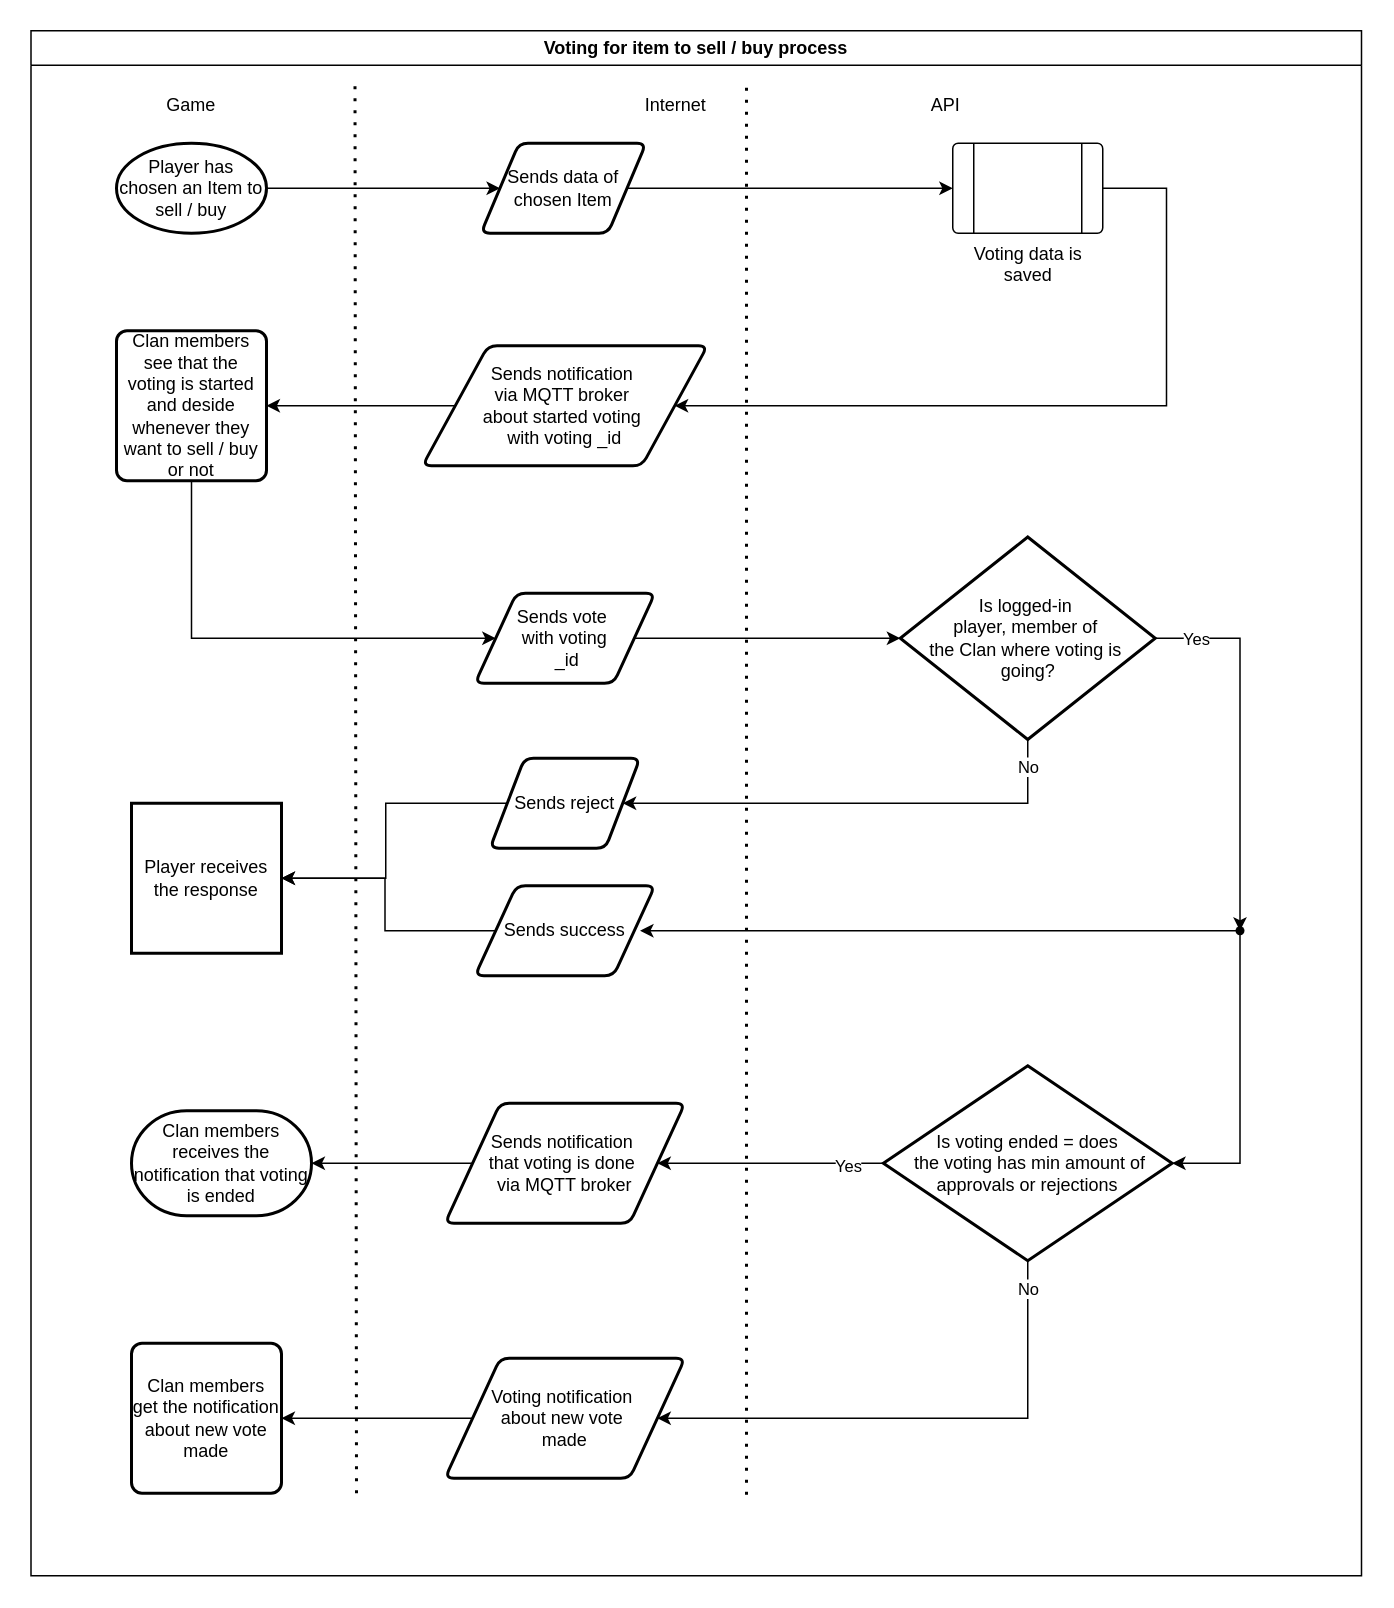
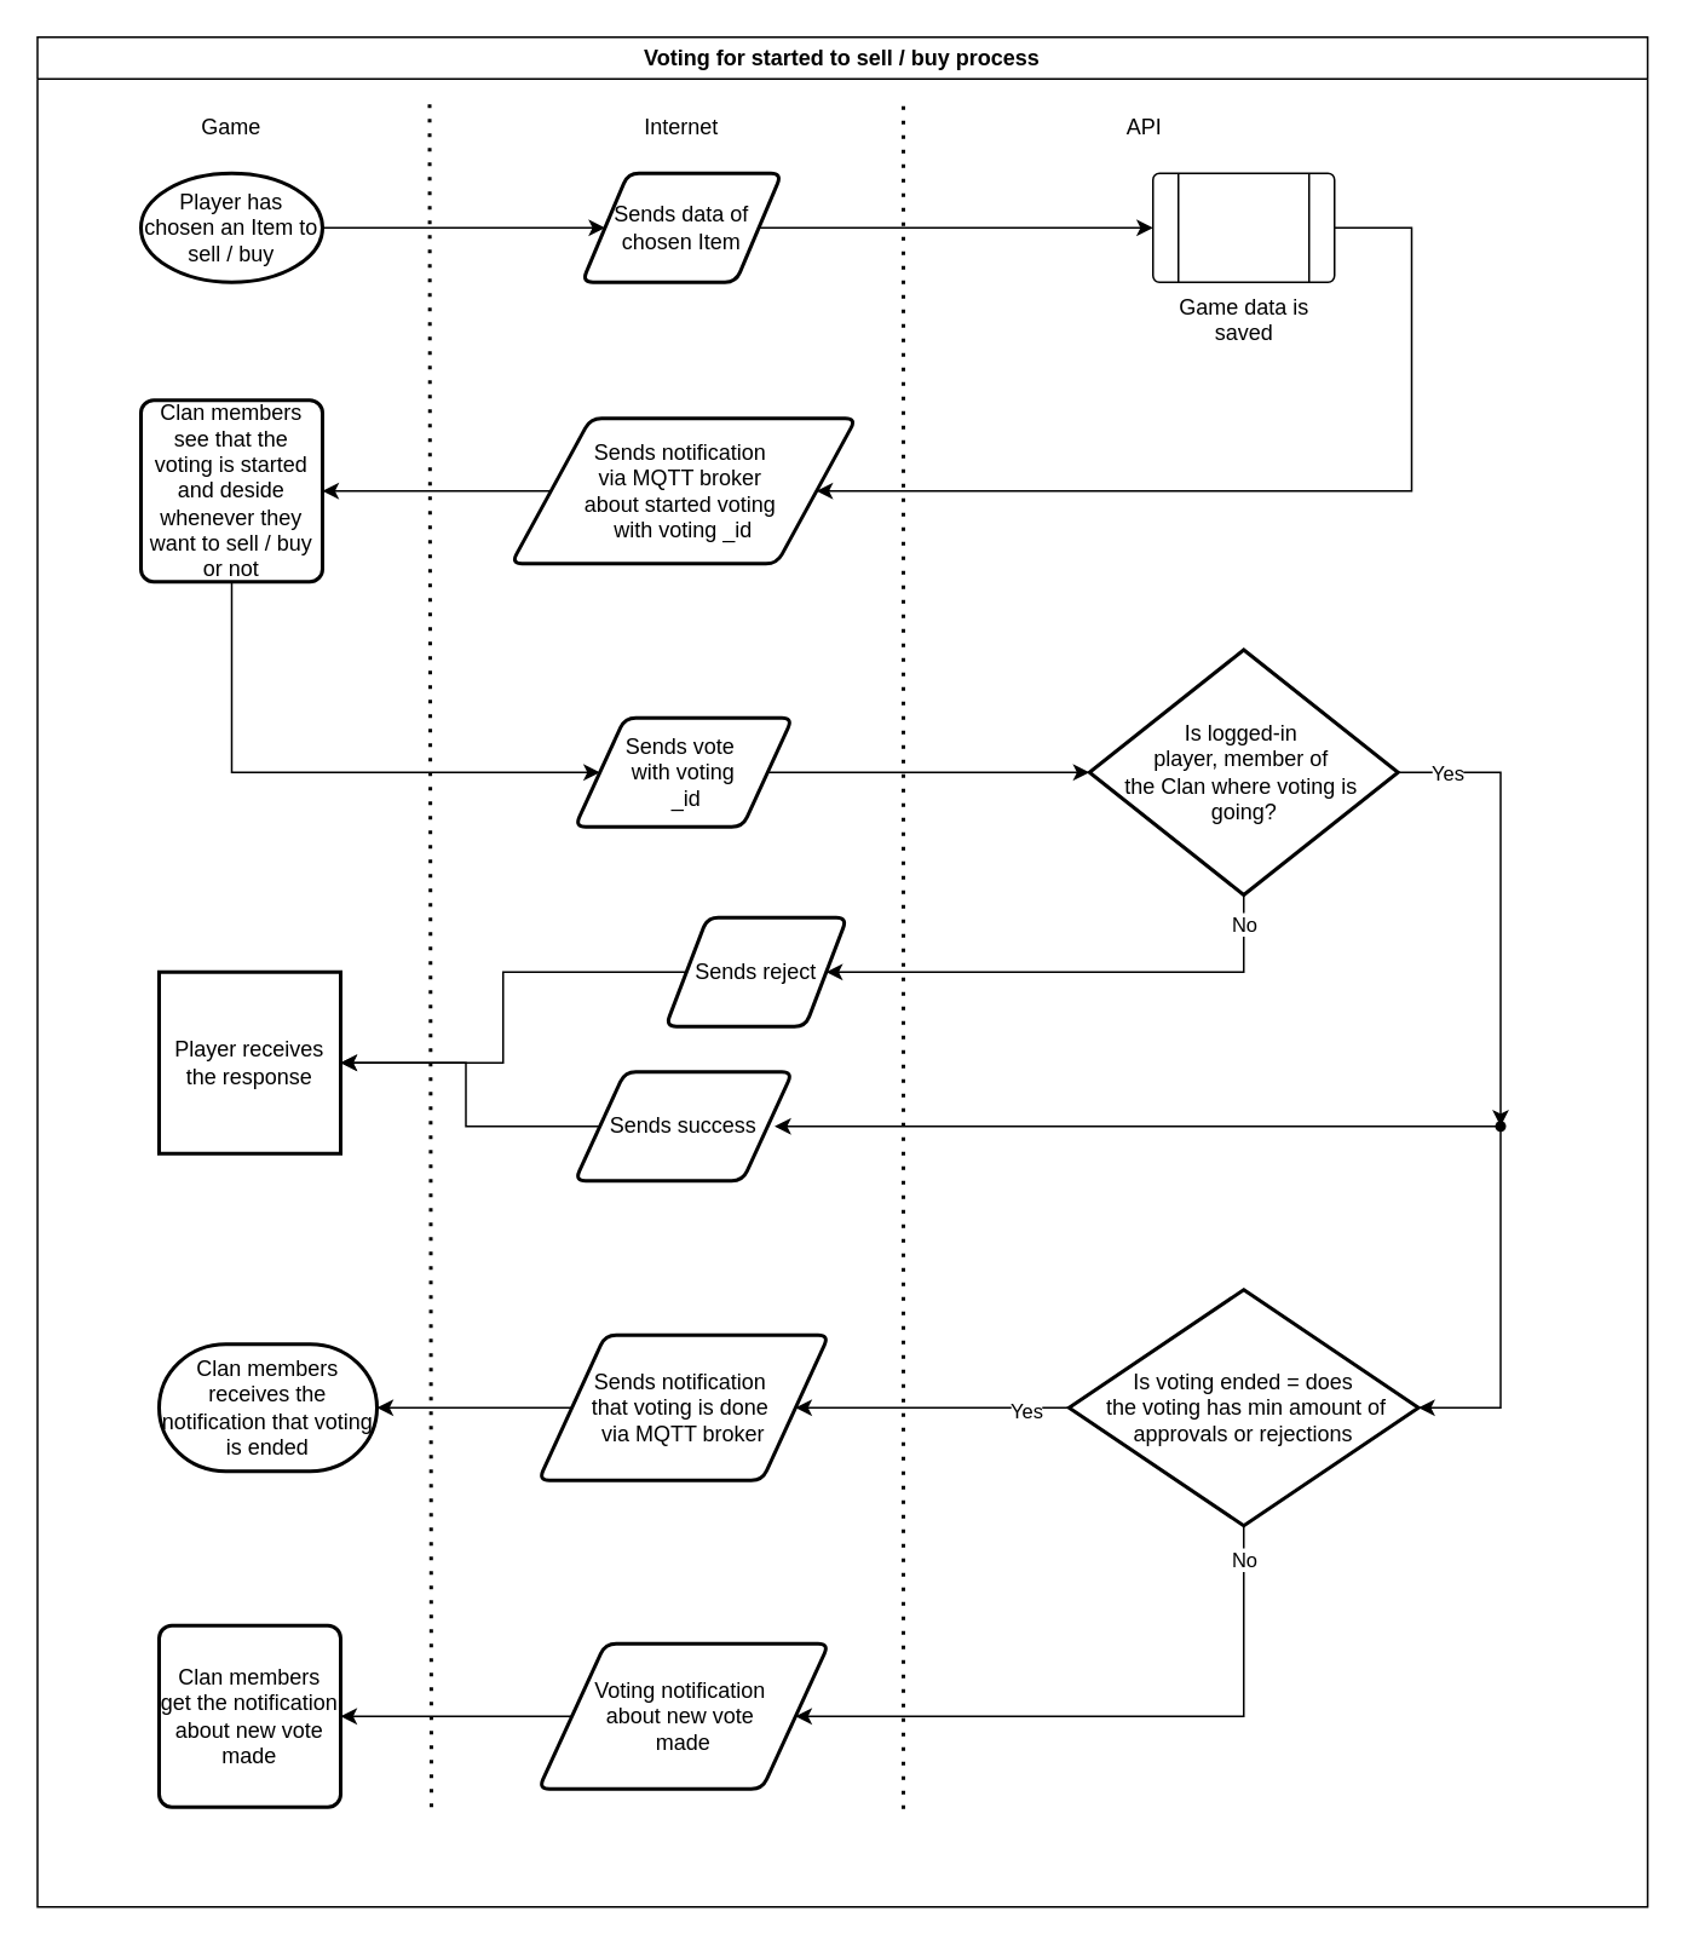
- <mxCell id="2" value="Voting for item to sell / buy process" style="swimlane;whiteSpace=wrap;html=1;container=1;" parent="1" vertex="1"><mxGeometry x="20" y="20" width="887" height="1030" as="geometry"><mxRectangle x="853" y="20" width="200" height="30" as="alternateBounds" /></mxGeometry></mxCell>
+ <mxCell id="2" value="Voting for started to sell / buy process" style="swimlane;whiteSpace=wrap;html=1;container=1;" parent="1" vertex="1"><mxGeometry x="20" y="20" width="887" height="1030" as="geometry"><mxRectangle x="853" y="20" width="200" height="30" as="alternateBounds" /></mxGeometry></mxCell>
- <mxCell id="34" value="Internet" style="text;html=1;align=center;verticalAlign=middle;whiteSpace=wrap;rounded=0;container=0;" parent="2" vertex="1"><mxGeometry x="400" y="35" width="60" height="30" as="geometry" /></mxCell>
+ <mxCell id="34" value="Internet" style="text;html=1;align=center;verticalAlign=middle;whiteSpace=wrap;rounded=0;container=0;" parent="2" vertex="1"><mxGeometry x="325" y="35" width="60" height="30" as="geometry" /></mxCell>
- <mxCell id="6" value="Voting data is saved" style="verticalLabelPosition=bottom;verticalAlign=top;html=1;shape=process;whiteSpace=wrap;rounded=1;size=0.14;arcSize=6;container=0;" parent="2" vertex="1"><mxGeometry x="614.5" y="75" width="100" height="60" as="geometry" /></mxCell>
+ <mxCell id="6" value="Game data is saved" style="verticalLabelPosition=bottom;verticalAlign=top;html=1;shape=process;whiteSpace=wrap;rounded=1;size=0.14;arcSize=6;container=0;" parent="2" vertex="1"><mxGeometry x="614.5" y="75" width="100" height="60" as="geometry" /></mxCell>
- <mxCell id="23" value="Sends reject" style="shape=parallelogram;html=1;strokeWidth=2;perimeter=parallelogramPerimeter;whiteSpace=wrap;rounded=1;arcSize=12;size=0.23;container=0;" parent="2" vertex="1"><mxGeometry x="306" y="485" width="100" height="60" as="geometry" /></mxCell>
+ <mxCell id="23" value="Sends reject" style="shape=parallelogram;html=1;strokeWidth=2;perimeter=parallelogramPerimeter;whiteSpace=wrap;rounded=1;arcSize=12;size=0.23;container=0;" parent="2" vertex="1"><mxGeometry x="346" y="485" width="100" height="60" as="geometry" /></mxCell>
